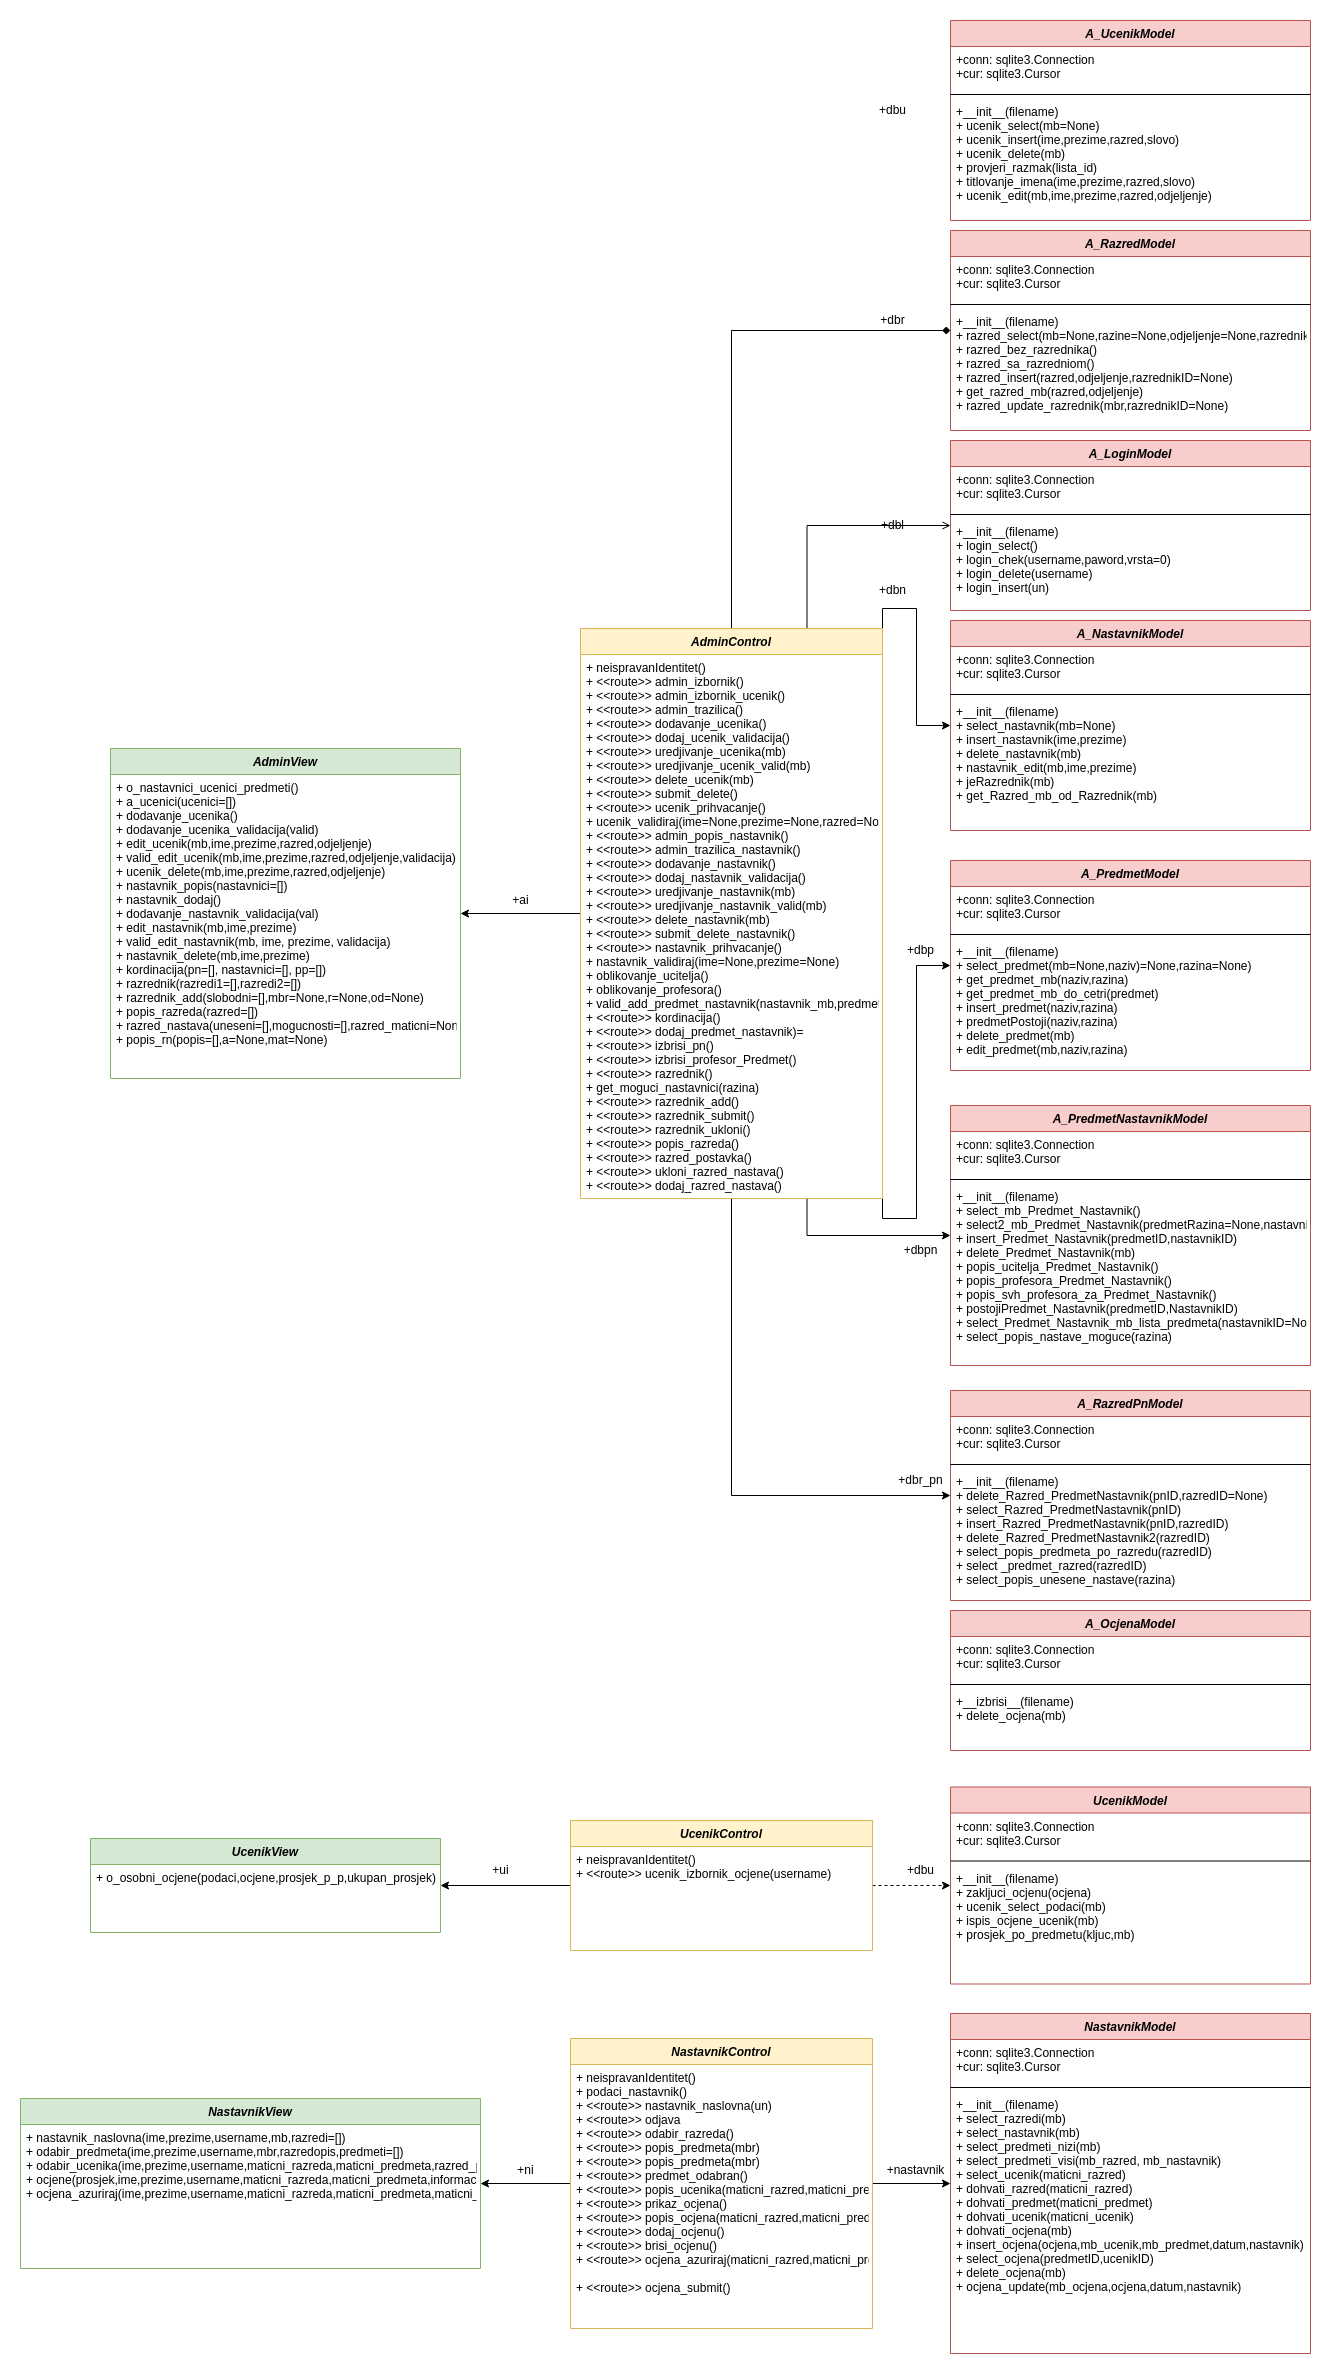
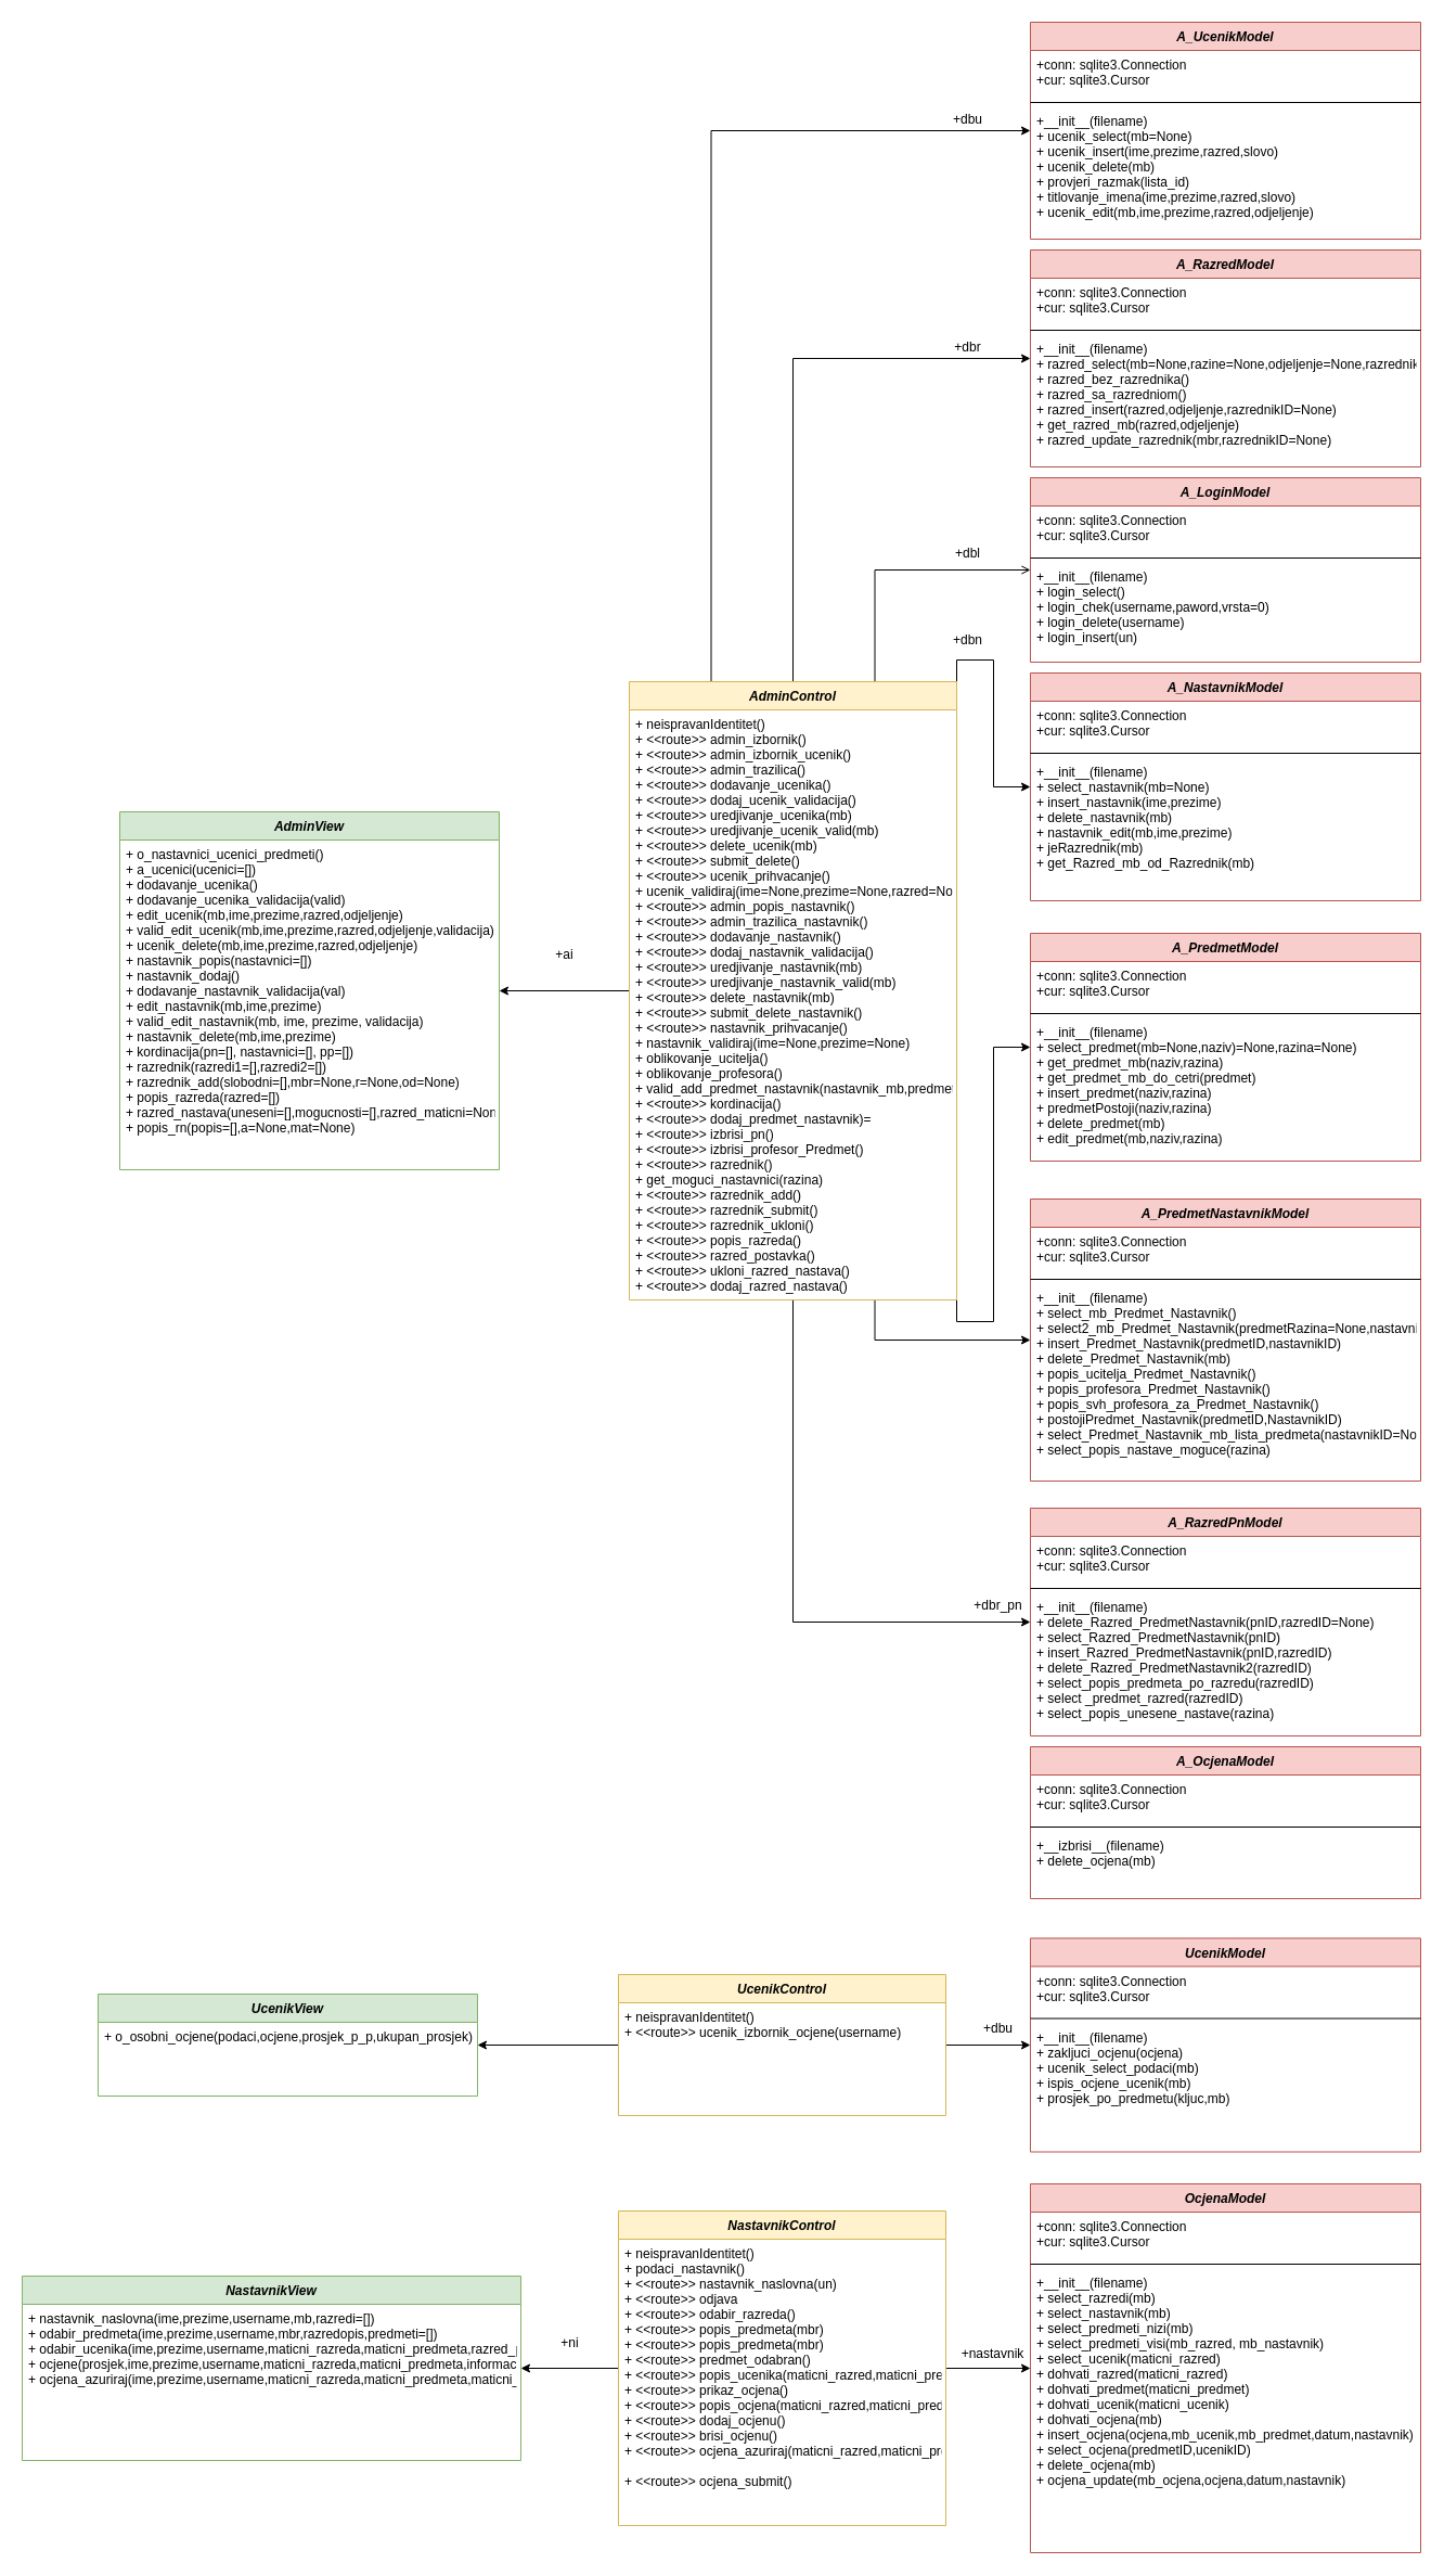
+ <mxCell id="7" style="edgeStyle=orthogonalEdgeStyle;rounded=0;orthogonalLoop=1;jettySize=auto;html=1;exitX=0.25;exitY=0;exitDx=0;exitDy=0;entryX=0;entryY=0.5;entryDx=0;entryDy=0;" parent="1" source="14" target="2" edge="1"><mxGeometry relative="1" as="geometry" /></mxCell>
- <mxCell id="8" style="edgeStyle=orthogonalEdgeStyle;rounded=0;orthogonalLoop=1;jettySize=auto;html=1;exitX=0.5;exitY=0;exitDx=0;exitDy=0;entryX=0;entryY=0.5;entryDx=0;entryDy=0;endArrow=diamond;" parent="1" source="14" target="26" edge="1"><mxGeometry relative="1" as="geometry" /></mxCell>
+ <mxCell id="8" style="edgeStyle=orthogonalEdgeStyle;rounded=0;orthogonalLoop=1;jettySize=auto;html=1;exitX=0.5;exitY=0;exitDx=0;exitDy=0;entryX=0;entryY=0.5;entryDx=0;entryDy=0;" parent="1" source="14" target="26" edge="1"><mxGeometry relative="1" as="geometry" /></mxCell>
- <mxCell id="68" value="+dbl" style="text;html=1;align=center;verticalAlign=middle;resizable=0;points=[];autosize=1;" parent="1" vertex="1"><mxGeometry x="872" y="515" width="40" height="20" as="geometry" /></mxCell>
+ <mxCell id="68" value="+dbl" style="text;html=1;align=center;verticalAlign=middle;resizable=0;points=[];autosize=1;" parent="1" vertex="1"><mxGeometry x="872" y="500" width="40" height="20" as="geometry" /></mxCell>
- <mxCell id="76" value="+ai" style="text;html=1;align=center;verticalAlign=middle;resizable=0;points=[];autosize=1;" parent="1" vertex="1"><mxGeometry x="505" y="890" width="30" height="20" as="geometry" /></mxCell>
+ <mxCell id="76" value="+ai" style="text;html=1;align=center;verticalAlign=middle;resizable=0;points=[];autosize=1;" parent="1" vertex="1"><mxGeometry x="505" y="870" width="30" height="20" as="geometry" /></mxCell>
- <mxCell id="71" value="+dbp" style="text;html=1;align=center;verticalAlign=middle;resizable=0;points=[];autosize=1;" parent="1" vertex="1"><mxGeometry x="900" y="940" width="40" height="20" as="geometry" /></mxCell>
- <mxCell id="72" value="+dbpn" style="text;html=1;align=center;verticalAlign=middle;resizable=0;points=[];autosize=1;" parent="1" vertex="1"><mxGeometry x="895" y="1240" width="50" height="20" as="geometry" /></mxCell>
- <mxCell id="77" value="+ui" style="text;html=1;align=center;verticalAlign=middle;resizable=0;points=[];autosize=1;" parent="1" vertex="1"><mxGeometry x="485" y="1860" width="30" height="20" as="geometry" /></mxCell>
- <mxCell id="55" style="edgeStyle=orthogonalEdgeStyle;rounded=0;orthogonalLoop=1;jettySize=auto;html=1;exitX=1;exitY=0.5;exitDx=0;exitDy=0;entryX=0;entryY=0.5;entryDx=0;entryDy=0;dashed=1;" parent="1" source="56" target="22" edge="1"><mxGeometry relative="1" as="geometry" /></mxCell>
+ <mxCell id="55" style="edgeStyle=orthogonalEdgeStyle;rounded=0;orthogonalLoop=1;jettySize=auto;html=1;exitX=1;exitY=0.5;exitDx=0;exitDy=0;entryX=0;entryY=0.5;entryDx=0;entryDy=0;" parent="1" source="56" target="22" edge="1"><mxGeometry relative="1" as="geometry" /></mxCell>
- <mxCell id="18" value="NastavnikModel" style="swimlane;fontStyle=3;align=center;verticalAlign=top;childLayout=stackLayout;horizontal=1;startSize=26;horizontalStack=0;resizeParent=1;resizeLast=0;collapsible=1;marginBottom=0;rounded=0;shadow=0;strokeWidth=1;fillColor=#f8cecc;strokeColor=#b85450;" parent="1" vertex="1"><mxGeometry x="950" y="2013" width="360" height="340" as="geometry"><mxRectangle x="1150" y="600" width="160" height="26" as="alternateBounds" /></mxGeometry></mxCell>
+ <mxCell id="18" value="OcjenaModel" style="swimlane;fontStyle=3;align=center;verticalAlign=top;childLayout=stackLayout;horizontal=1;startSize=26;horizontalStack=0;resizeParent=1;resizeLast=0;collapsible=1;marginBottom=0;rounded=0;shadow=0;strokeWidth=1;fillColor=#f8cecc;strokeColor=#b85450;" parent="1" vertex="1"><mxGeometry x="950" y="2013" width="360" height="340" as="geometry"><mxRectangle x="1150" y="600" width="160" height="26" as="alternateBounds" /></mxGeometry></mxCell>
- <mxCell id="78" value="+ni" style="text;html=1;align=center;verticalAlign=middle;resizable=0;points=[];autosize=1;" parent="1" vertex="1"><mxGeometry x="510" y="2160" width="30" height="20" as="geometry" /></mxCell>
+ <mxCell id="78" value="+ni" style="text;html=1;align=center;verticalAlign=middle;resizable=0;points=[];autosize=1;" parent="1" vertex="1"><mxGeometry x="510" y="2150" width="30" height="20" as="geometry" /></mxCell>
